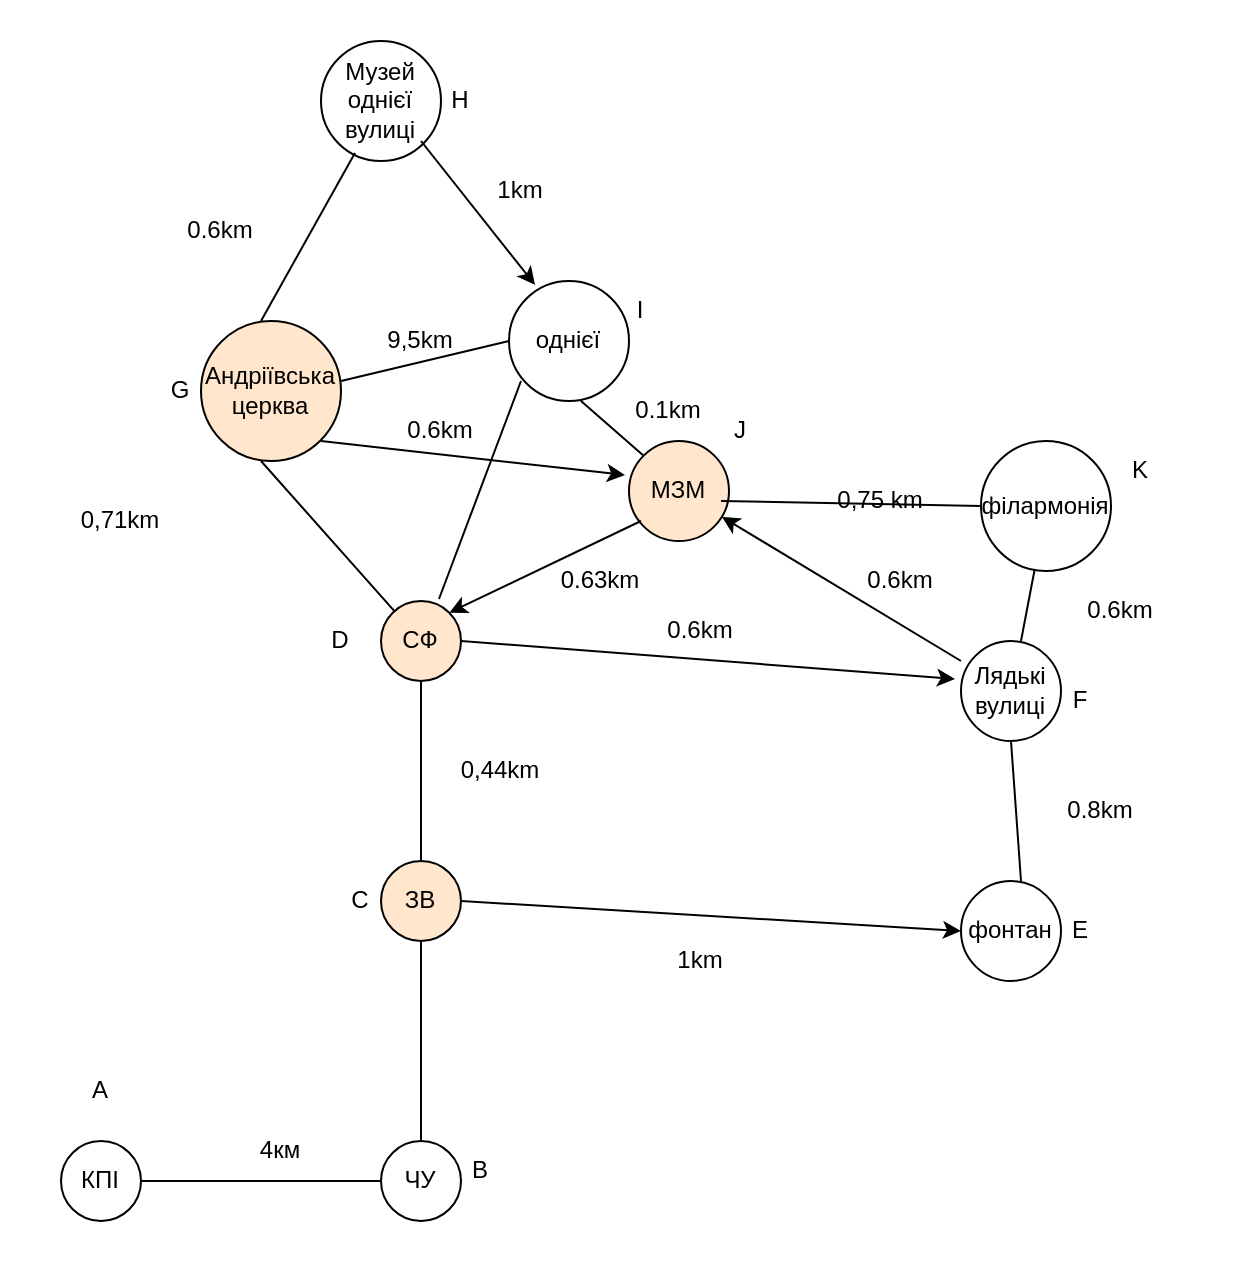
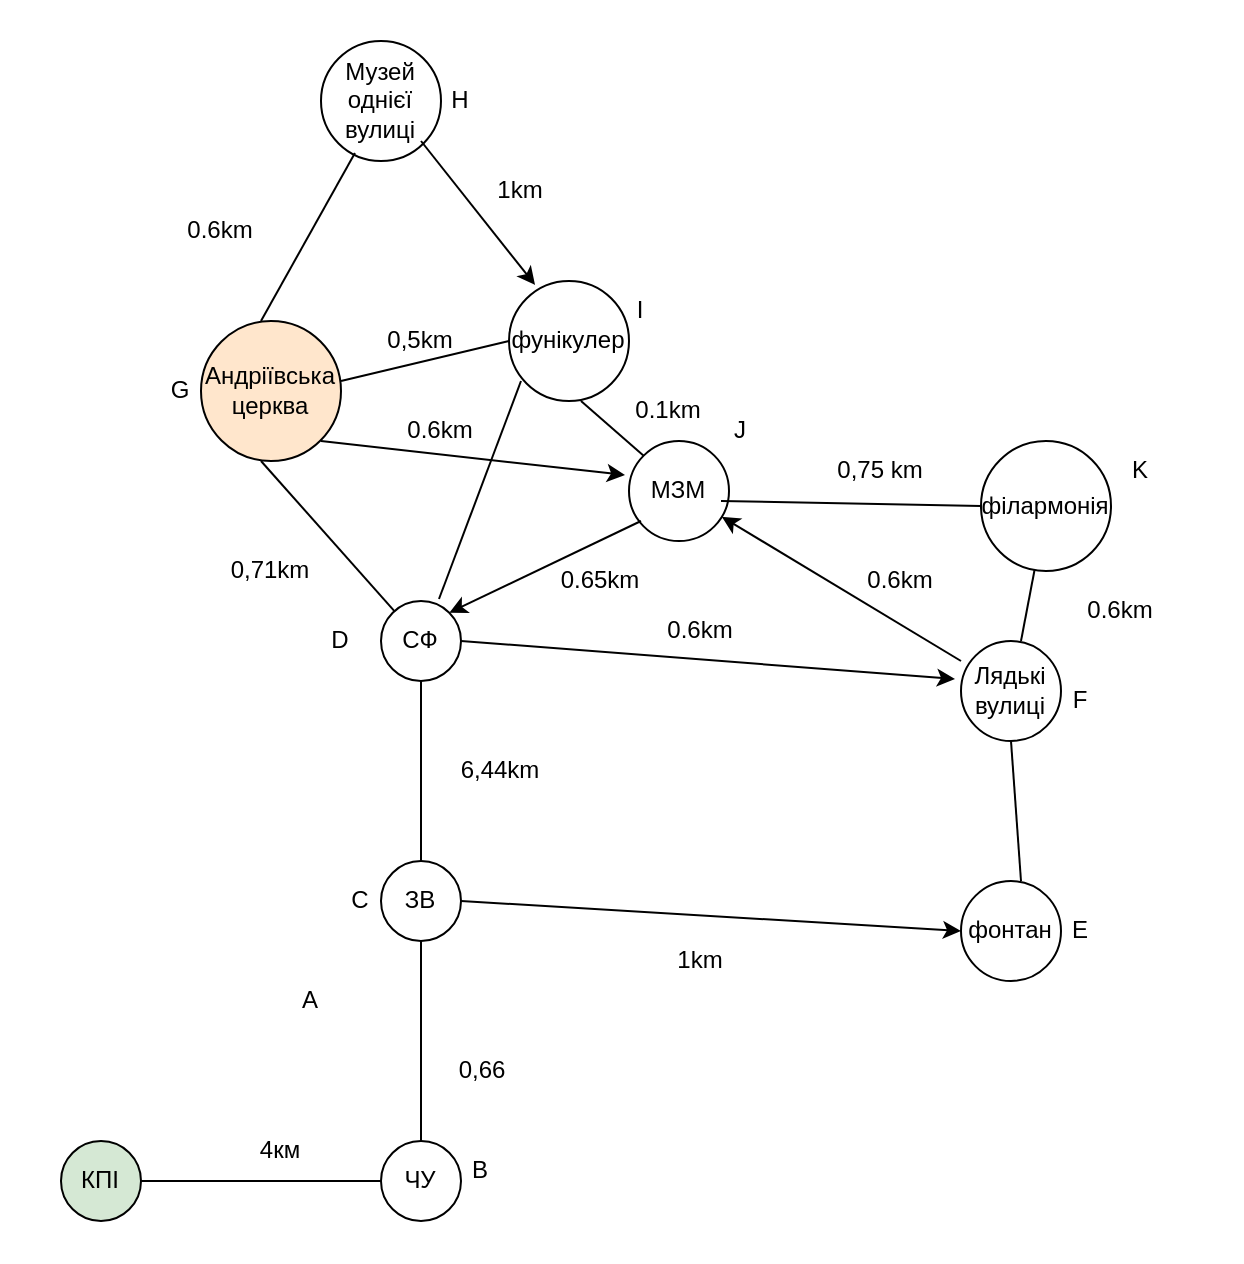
- <mxCell id="40" value="9,5km" style="text;html=1;strokeColor=none;fillColor=none;align=center;verticalAlign=middle;whiteSpace=wrap;rounded=0;" parent="1" vertex="1"><mxGeometry x="180" y="155" width="60" height="30" as="geometry" /></mxCell>
+ <mxCell id="40" value="0,5km" style="text;html=1;strokeColor=none;fillColor=none;align=center;verticalAlign=middle;whiteSpace=wrap;rounded=0;" parent="1" vertex="1"><mxGeometry x="180" y="155" width="60" height="30" as="geometry" /></mxCell>
- <mxCell id="7" value="однієї" style="ellipse;whiteSpace=wrap;html=1;aspect=fixed;" parent="1" vertex="1"><mxGeometry x="254" y="140" width="60" height="60" as="geometry" /></mxCell>
+ <mxCell id="7" value="фунікулер" style="ellipse;whiteSpace=wrap;html=1;aspect=fixed;" parent="1" vertex="1"><mxGeometry x="254" y="140" width="60" height="60" as="geometry" /></mxCell>
- <mxCell id="6" value="МЗМ" style="ellipse;whiteSpace=wrap;html=1;aspect=fixed;fillColor=#ffe6cc;" parent="1" vertex="1"><mxGeometry x="314" y="220" width="50" height="50" as="geometry" /></mxCell>
+ <mxCell id="6" value="МЗМ" style="ellipse;whiteSpace=wrap;html=1;aspect=fixed;" parent="1" vertex="1"><mxGeometry x="314" y="220" width="50" height="50" as="geometry" /></mxCell>
- <mxCell id="44" value="0,75 km" style="text;html=1;strokeColor=none;fillColor=none;align=center;verticalAlign=middle;whiteSpace=wrap;rounded=0;" parent="1" vertex="1"><mxGeometry x="410" y="235" width="60" height="30" as="geometry" /></mxCell>
+ <mxCell id="44" value="0,75 km" style="text;html=1;strokeColor=none;fillColor=none;align=center;verticalAlign=middle;whiteSpace=wrap;rounded=0;" parent="1" vertex="1"><mxGeometry x="410" y="220" width="60" height="30" as="geometry" /></mxCell>
- <mxCell id="38" value="0,71km" style="text;html=1;strokeColor=none;fillColor=none;align=center;verticalAlign=middle;whiteSpace=wrap;rounded=0;" parent="1" vertex="1"><mxGeometry x="30" y="245" width="60" height="30" as="geometry" /></mxCell>
+ <mxCell id="38" value="0,71km" style="text;html=1;strokeColor=none;fillColor=none;align=center;verticalAlign=middle;whiteSpace=wrap;rounded=0;" parent="1" vertex="1"><mxGeometry x="105" y="270" width="60" height="30" as="geometry" /></mxCell>
- <mxCell id="42" value="0.63km" style="text;html=1;strokeColor=none;fillColor=none;align=center;verticalAlign=middle;whiteSpace=wrap;rounded=0;" parent="1" vertex="1"><mxGeometry x="270" y="275" width="60" height="30" as="geometry" /></mxCell>
+ <mxCell id="42" value="0.65km" style="text;html=1;strokeColor=none;fillColor=none;align=center;verticalAlign=middle;whiteSpace=wrap;rounded=0;" parent="1" vertex="1"><mxGeometry x="270" y="275" width="60" height="30" as="geometry" /></mxCell>
- <mxCell id="5" value="СФ" style="ellipse;whiteSpace=wrap;html=1;aspect=fixed;fillColor=#ffe6cc;" parent="1" vertex="1"><mxGeometry x="190" y="300" width="40" height="40" as="geometry" /></mxCell>
+ <mxCell id="5" value="СФ" style="ellipse;whiteSpace=wrap;html=1;aspect=fixed;" parent="1" vertex="1"><mxGeometry x="190" y="300" width="40" height="40" as="geometry" /></mxCell>
- <mxCell id="37" value="0,44km" style="text;html=1;strokeColor=none;fillColor=none;align=center;verticalAlign=middle;whiteSpace=wrap;rounded=0;" parent="1" vertex="1"><mxGeometry x="220" y="370" width="60" height="30" as="geometry" /></mxCell>
+ <mxCell id="37" value="6,44km" style="text;html=1;strokeColor=none;fillColor=none;align=center;verticalAlign=middle;whiteSpace=wrap;rounded=0;" parent="1" vertex="1"><mxGeometry x="220" y="370" width="60" height="30" as="geometry" /></mxCell>
- <mxCell id="55" value="0.8km" style="text;html=1;strokeColor=none;fillColor=none;align=center;verticalAlign=middle;whiteSpace=wrap;rounded=0;" parent="1" vertex="1"><mxGeometry x="520" y="390" width="60" height="30" as="geometry" /></mxCell>
- <mxCell id="4" value="ЗВ" style="ellipse;whiteSpace=wrap;html=1;aspect=fixed;fillColor=#ffe6cc;" parent="1" vertex="1"><mxGeometry x="190" y="430" width="40" height="40" as="geometry" /></mxCell>
+ <mxCell id="4" value="ЗВ" style="ellipse;whiteSpace=wrap;html=1;aspect=fixed;" parent="1" vertex="1"><mxGeometry x="190" y="430" width="40" height="40" as="geometry" /></mxCell>
+ <mxCell id="36" value="0,66" style="text;html=1;strokeColor=none;fillColor=none;align=center;verticalAlign=middle;whiteSpace=wrap;rounded=0;" parent="1" vertex="1"><mxGeometry x="211" y="520" width="60" height="30" as="geometry" /></mxCell>
- <mxCell id="24" value="A" style="text;html=1;strokeColor=none;fillColor=none;align=center;verticalAlign=middle;whiteSpace=wrap;rounded=0;" parent="1" vertex="1"><mxGeometry x="20" y="530" width="60" height="30" as="geometry" /></mxCell>
+ <mxCell id="24" value="A" style="text;html=1;strokeColor=none;fillColor=none;align=center;verticalAlign=middle;whiteSpace=wrap;rounded=0;" parent="1" vertex="1"><mxGeometry x="125" y="485" width="60" height="30" as="geometry" /></mxCell>
- <mxCell id="2" value="КПІ" style="ellipse;whiteSpace=wrap;html=1;aspect=fixed;" parent="1" vertex="1"><mxGeometry x="30" y="570" width="40" height="40" as="geometry" /></mxCell>
+ <mxCell id="2" value="КПІ" style="ellipse;whiteSpace=wrap;html=1;aspect=fixed;fillColor=#d5e8d4;" parent="1" vertex="1"><mxGeometry x="30" y="570" width="40" height="40" as="geometry" /></mxCell>
